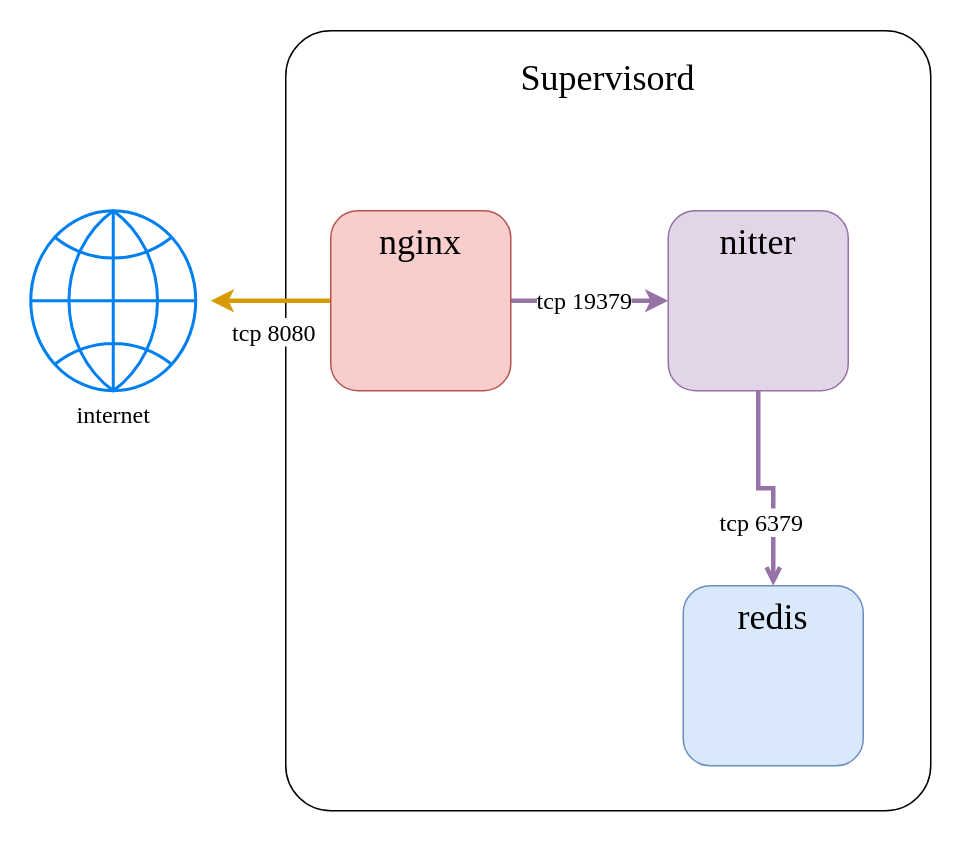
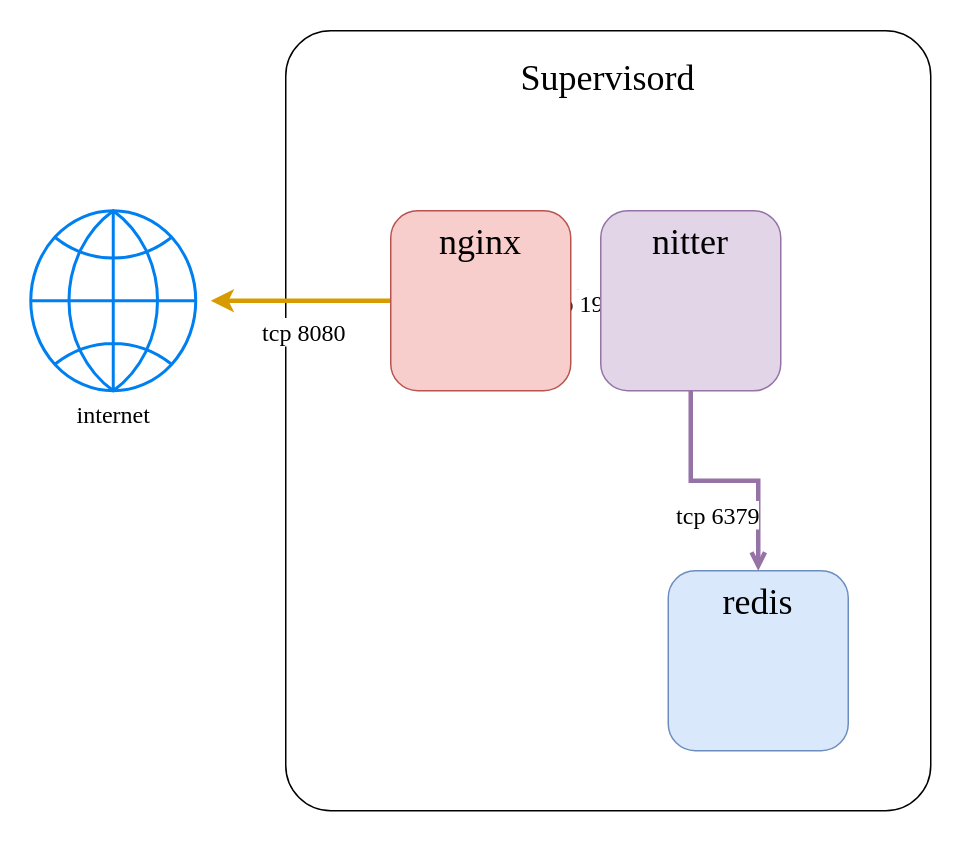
- <mxCell id="7" value="nginx" style="rounded=1;whiteSpace=wrap;html=1;labelBackgroundColor=none;fontFamily=DM Sans;fontSource=https%3A%2F%2Ffonts.googleapis.com%2Fcss%3Ffamily%3DDM%2BSans;fontSize=24;fillColor=#f8cecc;strokeColor=#b85450;verticalAlign=top;" vertex="1" parent="1"><mxGeometry x="220" y="140" width="120" height="120" as="geometry" /></mxCell>
+ <mxCell id="7" value="nginx" style="rounded=1;whiteSpace=wrap;html=1;labelBackgroundColor=none;fontFamily=DM Sans;fontSource=https%3A%2F%2Ffonts.googleapis.com%2Fcss%3Ffamily%3DDM%2BSans;fontSize=24;fillColor=#f8cecc;strokeColor=#b85450;verticalAlign=top;" vertex="1" parent="1"><mxGeometry x="260" y="140" width="120" height="120" as="geometry" /></mxCell>
- <mxCell id="11" value="nitter" style="rounded=1;whiteSpace=wrap;html=1;labelBackgroundColor=none;fontFamily=DM Sans;fontSource=https%3A%2F%2Ffonts.googleapis.com%2Fcss%3Ffamily%3DDM%2BSans;fontSize=24;fillColor=#e1d5e7;strokeColor=#9673a6;verticalAlign=top;" vertex="1" parent="1"><mxGeometry x="445" y="140" width="120" height="120" as="geometry" /></mxCell>
+ <mxCell id="11" value="nitter" style="rounded=1;whiteSpace=wrap;html=1;labelBackgroundColor=none;fontFamily=DM Sans;fontSource=https%3A%2F%2Ffonts.googleapis.com%2Fcss%3Ffamily%3DDM%2BSans;fontSize=24;fillColor=#e1d5e7;strokeColor=#9673a6;verticalAlign=top;" vertex="1" parent="1"><mxGeometry x="400" y="140" width="120" height="120" as="geometry" /></mxCell>
- <mxCell id="8" value="redis" style="rounded=1;whiteSpace=wrap;html=1;labelBackgroundColor=none;fontFamily=DM Sans;fontSource=https%3A%2F%2Ffonts.googleapis.com%2Fcss%3Ffamily%3DDM%2BSans;fontSize=24;fillColor=#dae8fc;strokeColor=#6c8ebf;verticalAlign=top;" vertex="1" parent="1"><mxGeometry x="455" y="390" width="120" height="120" as="geometry" /></mxCell>
+ <mxCell id="8" value="redis" style="rounded=1;whiteSpace=wrap;html=1;labelBackgroundColor=none;fontFamily=DM Sans;fontSource=https%3A%2F%2Ffonts.googleapis.com%2Fcss%3Ffamily%3DDM%2BSans;fontSize=24;fillColor=#dae8fc;strokeColor=#6c8ebf;verticalAlign=top;" vertex="1" parent="1"><mxGeometry x="445" y="380" width="120" height="120" as="geometry" /></mxCell>
